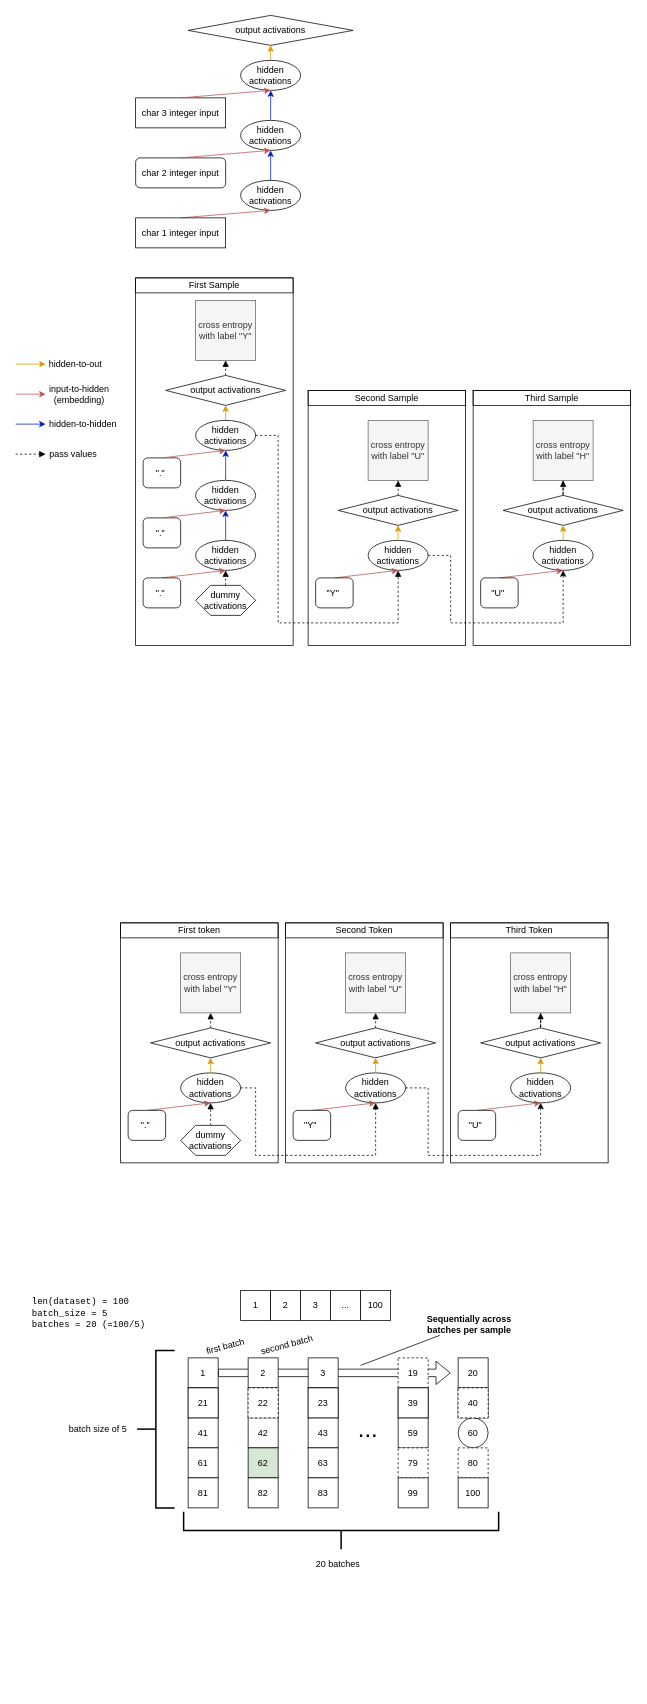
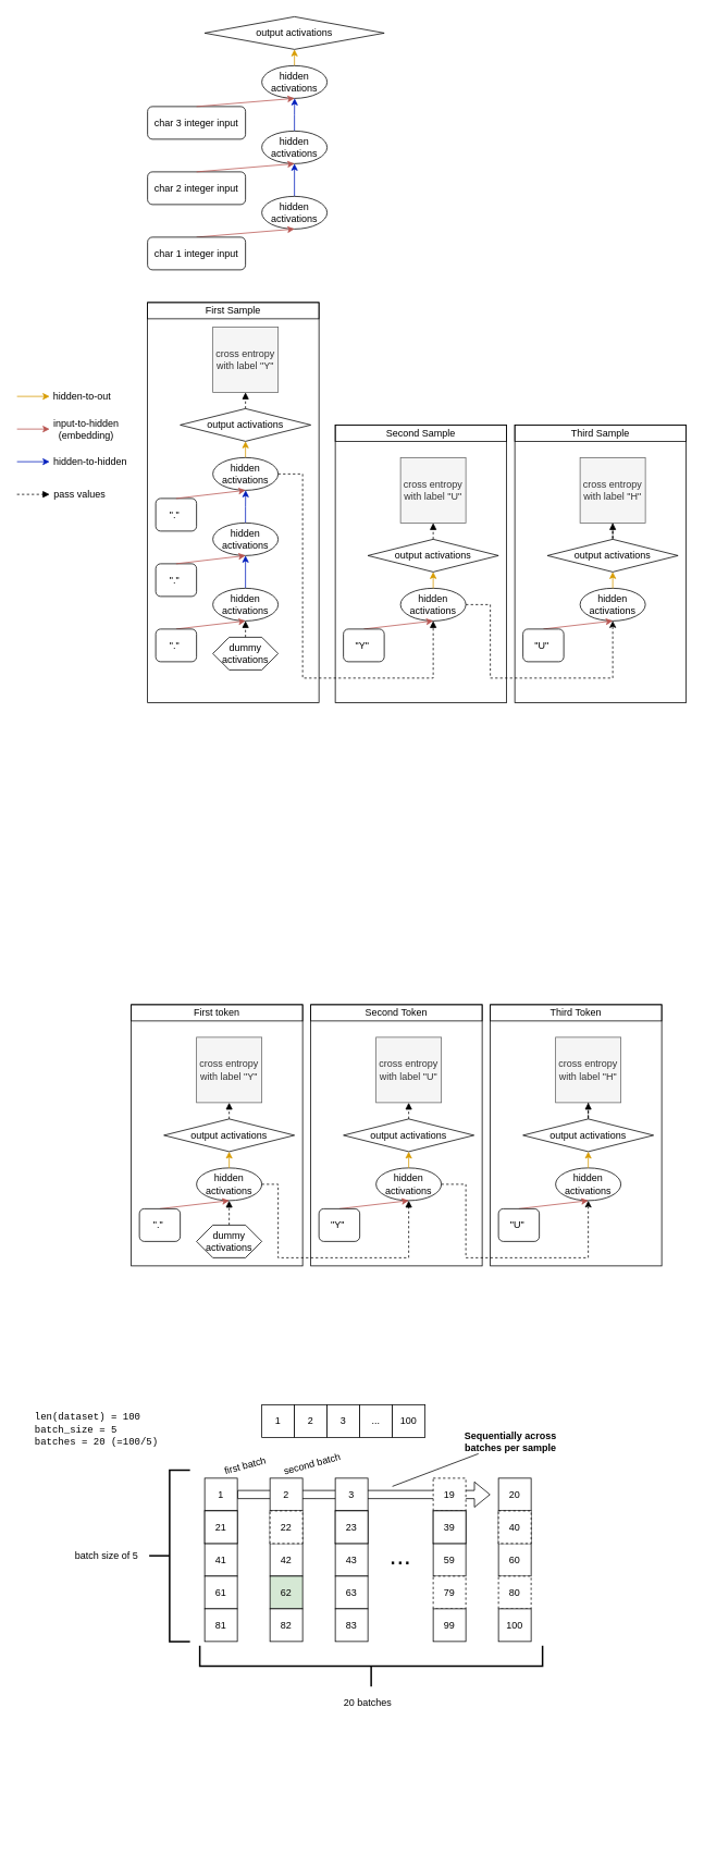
- <mxCell id="13" value="char 3 integer input" style="whiteSpace=wrap;html=1;rounded=0;" vertex="1" parent="1"><mxGeometry x="180" y="130" width="120" height="40" as="geometry" /></mxCell>
+ <mxCell id="13" value="char 3 integer input" style="rounded=1;whiteSpace=wrap;html=1;" vertex="1" parent="1"><mxGeometry x="180" y="130" width="120" height="40" as="geometry" /></mxCell>
- <mxCell id="11" value="char 1 integer input" style="whiteSpace=wrap;html=1;rounded=0;" vertex="1" parent="1"><mxGeometry x="180" y="290" width="120" height="40" as="geometry" /></mxCell>
+ <mxCell id="11" value="char 1 integer input" style="rounded=1;whiteSpace=wrap;html=1;" vertex="1" parent="1"><mxGeometry x="180" y="290" width="120" height="40" as="geometry" /></mxCell>
- <mxCell id="125" value="60" style="ellipse;whiteSpace=wrap;html=1;" vertex="1" parent="1"><mxGeometry x="610" y="1890" width="40" height="40" as="geometry" /></mxCell>
+ <mxCell id="125" value="60" style="rounded=0;whiteSpace=wrap;html=1;" vertex="1" parent="1"><mxGeometry x="610" y="1890" width="40" height="40" as="geometry" /></mxCell>
